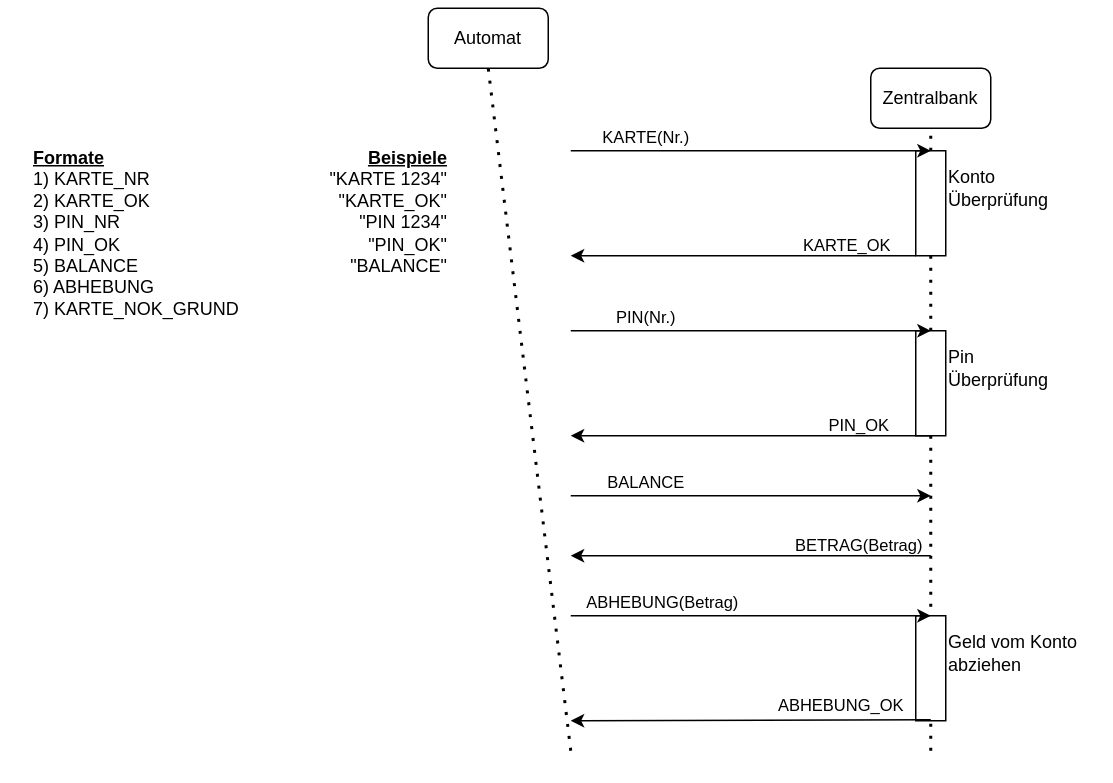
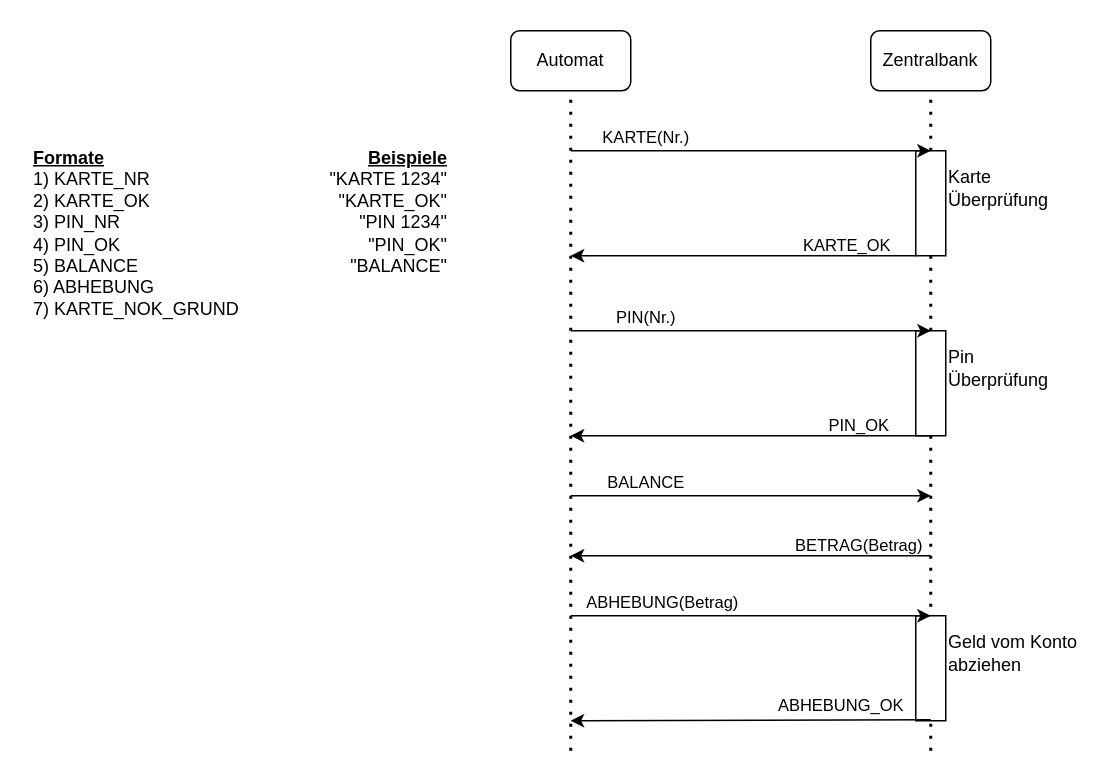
- <mxCell id="2" value="Automat" style="rounded=1;whiteSpace=wrap;html=1;" parent="1" vertex="1"><mxGeometry x="285" y="5" width="80" height="40" as="geometry" /></mxCell>
+ <mxCell id="2" value="Automat" style="rounded=1;whiteSpace=wrap;html=1;" parent="1" vertex="1"><mxGeometry x="340" y="20" width="80" height="40" as="geometry" /></mxCell>
- <mxCell id="3" value="Zentralbank" style="rounded=1;whiteSpace=wrap;html=1;" parent="1" vertex="1"><mxGeometry x="580" y="45" width="80" height="40" as="geometry" /></mxCell>
+ <mxCell id="3" value="Zentralbank" style="rounded=1;whiteSpace=wrap;html=1;" parent="1" vertex="1"><mxGeometry x="580" y="20" width="80" height="40" as="geometry" /></mxCell>
- <mxCell id="9" value="&lt;div&gt;Konto&lt;/div&gt;&lt;div&gt;Überprüfung&lt;/div&gt;" style="text;html=1;whiteSpace=wrap;strokeColor=none;fillColor=none;align=left;verticalAlign=middle;rounded=0;" vertex="1" parent="1"><mxGeometry x="630" y="110" width="70" height="30" as="geometry" /></mxCell>
+ <mxCell id="9" value="&lt;div&gt;Karte&lt;/div&gt;&lt;div&gt;Überprüfung&lt;/div&gt;" style="text;html=1;whiteSpace=wrap;strokeColor=none;fillColor=none;align=left;verticalAlign=middle;rounded=0;" vertex="1" parent="1"><mxGeometry x="630" y="110" width="70" height="30" as="geometry" /></mxCell>
